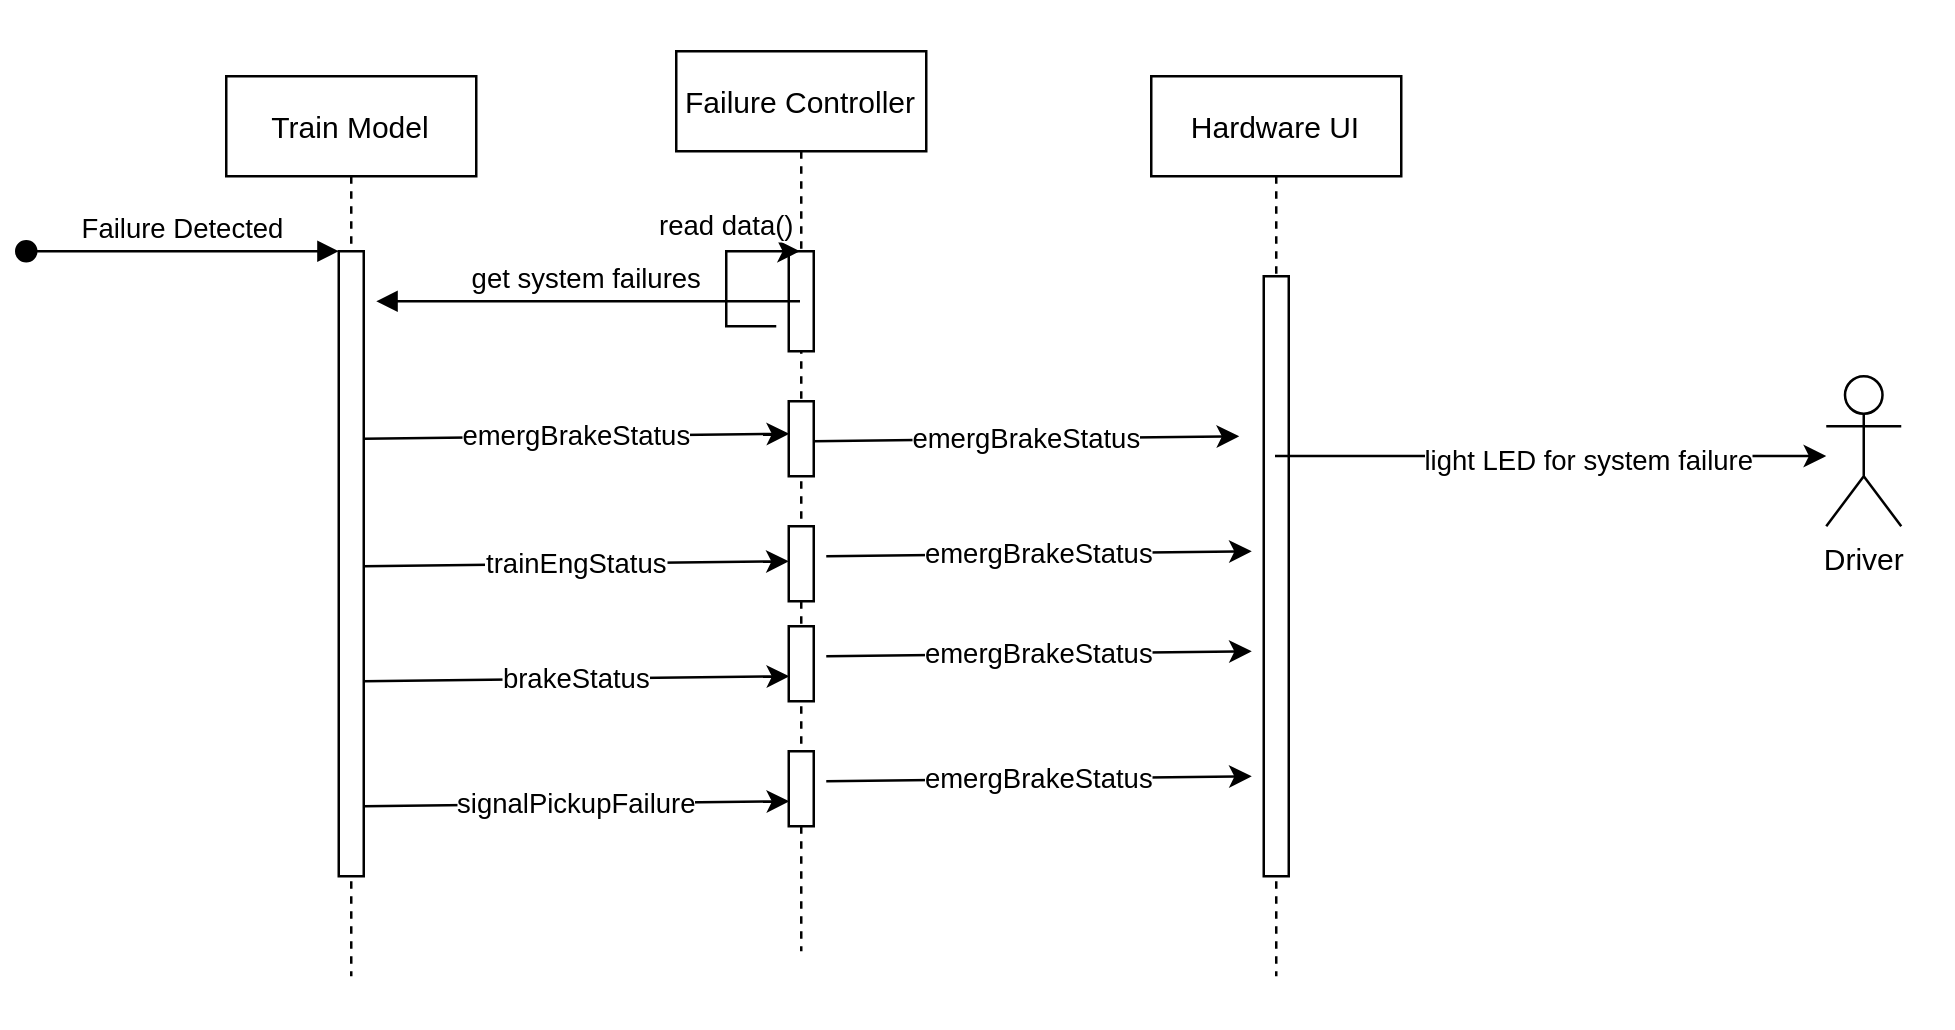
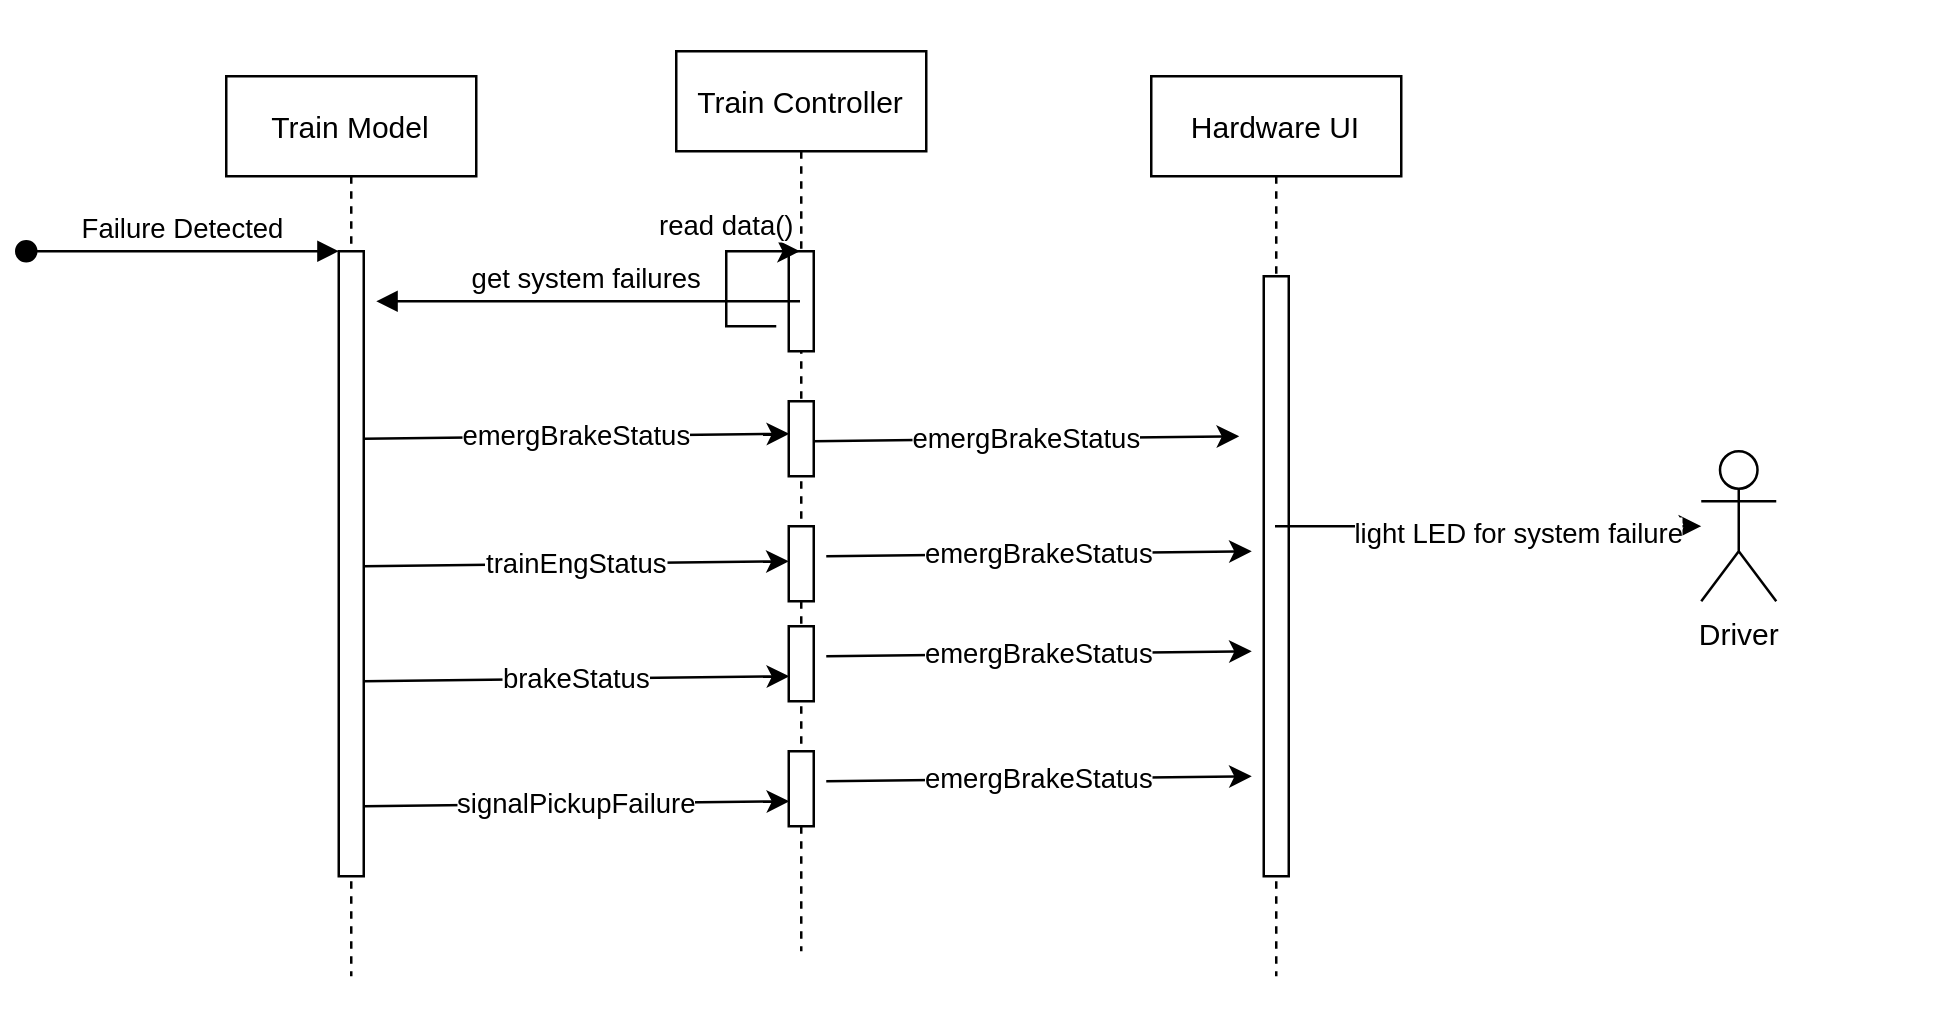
- <mxCell id="8" value="Failure Controller" style="shape=umlLifeline;perimeter=lifelinePerimeter;container=1;collapsible=0;recursiveResize=0;rounded=0;shadow=0;strokeWidth=1;" parent="1" vertex="1"><mxGeometry x="200" y="20" width="100" height="360" as="geometry" /></mxCell>
+ <mxCell id="8" value="Train Controller" style="shape=umlLifeline;perimeter=lifelinePerimeter;container=1;collapsible=0;recursiveResize=0;rounded=0;shadow=0;strokeWidth=1;" parent="1" vertex="1"><mxGeometry x="200" y="20" width="100" height="360" as="geometry" /></mxCell>
- <mxCell id="21" value="Driver" style="shape=umlActor;verticalLabelPosition=bottom;verticalAlign=top;html=1;outlineConnect=0;" vertex="1" parent="1"><mxGeometry x="660" y="150" width="30" height="60" as="geometry" /></mxCell>
+ <mxCell id="21" value="Driver" style="shape=umlActor;verticalLabelPosition=bottom;verticalAlign=top;html=1;outlineConnect=0;" vertex="1" parent="1"><mxGeometry x="610" y="180" width="30" height="60" as="geometry" /></mxCell>
